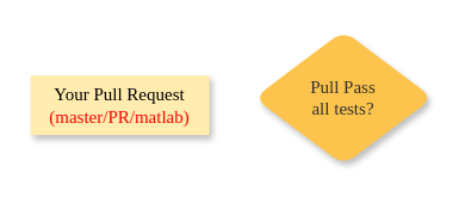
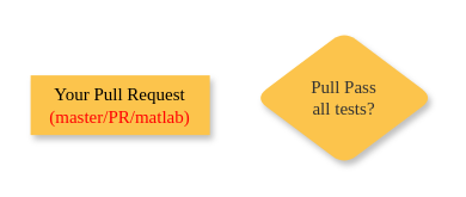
- <mxCell id="2" value="&lt;font data-font-src=&quot;https://fonts.googleapis.com/css?family=Alice&quot; face=&quot;Alice&quot;&gt;&lt;font data-font-src=&quot;https://www.fontsquirrel.com/fonts/sf-cartoonist-hand&quot;&gt;Your Pull Request&lt;/font&gt;&lt;br&gt;&lt;font color=&quot;#ff0303&quot;&gt;(master/PR/matlab)&lt;/font&gt;&lt;/font&gt;" style="rounded=0;whiteSpace=wrap;html=1;fillColor=#ffecae;strokeColor=none;shadow=1;" vertex="1" parent="1"><mxGeometry x="20" y="50" width="120" height="40" as="geometry" /></mxCell>
+ <mxCell id="2" value="&lt;font data-font-src=&quot;https://fonts.googleapis.com/css?family=Alice&quot; face=&quot;Alice&quot;&gt;&lt;font data-font-src=&quot;https://www.fontsquirrel.com/fonts/sf-cartoonist-hand&quot;&gt;Your Pull Request&lt;/font&gt;&lt;br&gt;&lt;font color=&quot;#ff0303&quot;&gt;(master/PR/matlab)&lt;/font&gt;&lt;/font&gt;" style="rounded=0;whiteSpace=wrap;html=1;fillColor=#fcc44c;strokeColor=none;shadow=1;" vertex="1" parent="1"><mxGeometry x="20" y="50" width="120" height="40" as="geometry" /></mxCell>
